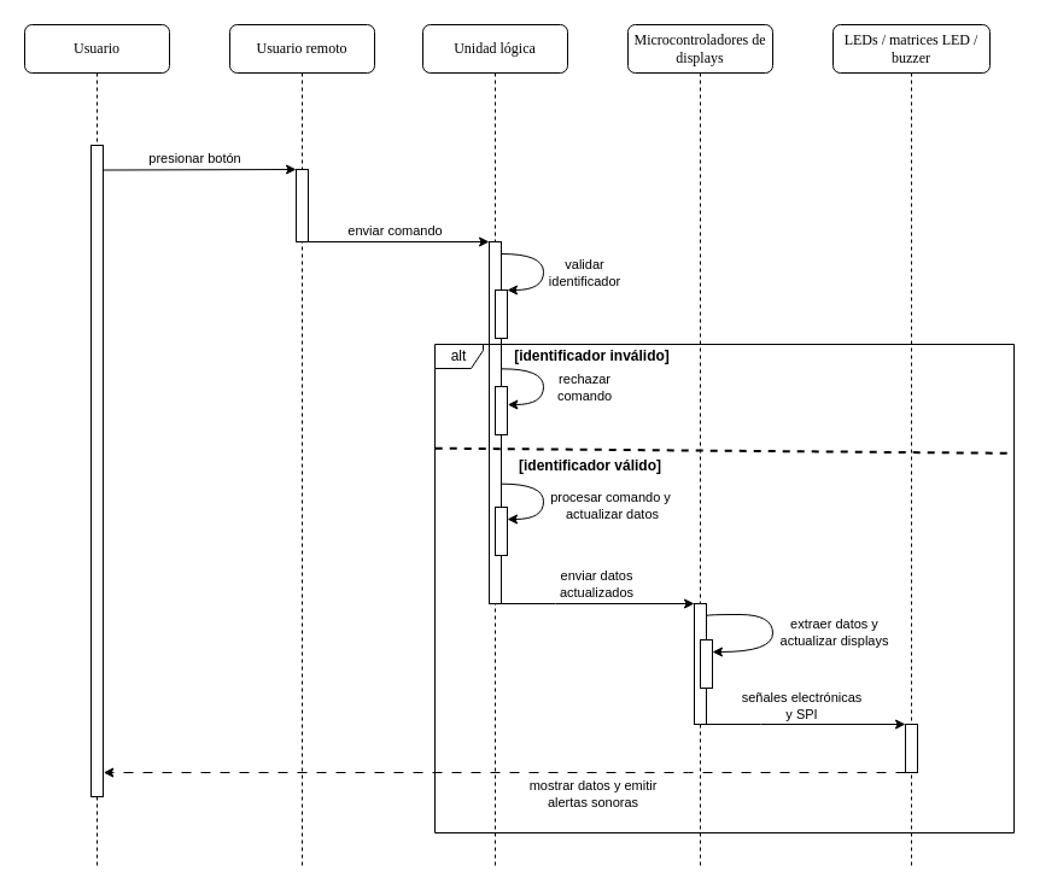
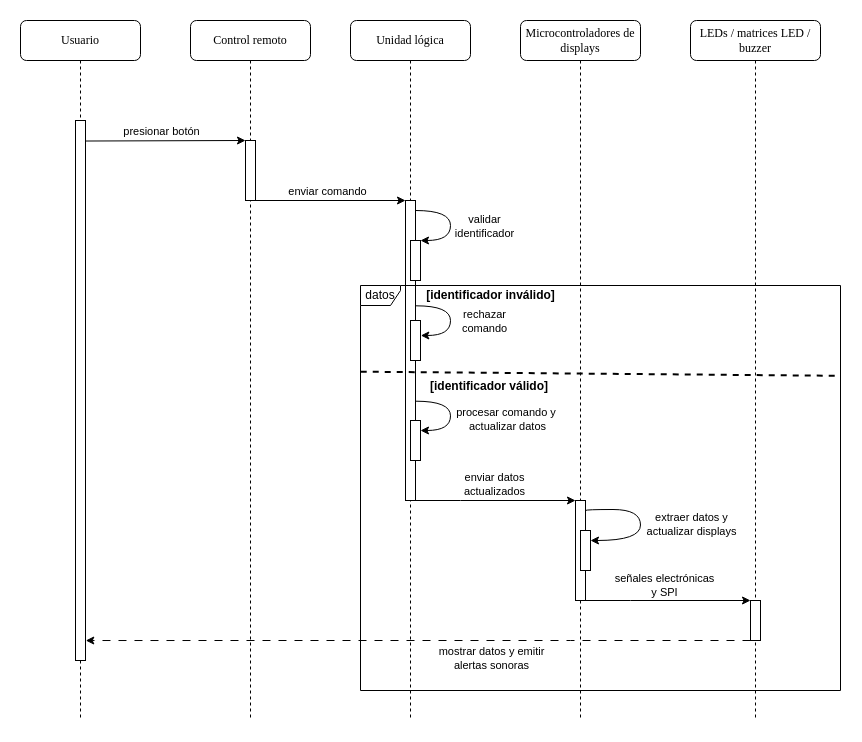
- <mxCell id="2" value="Usuario remoto" style="shape=umlLifeline;perimeter=lifelinePerimeter;whiteSpace=wrap;html=1;container=1;collapsible=0;recursiveResize=0;outlineConnect=0;rounded=1;shadow=0;comic=0;labelBackgroundColor=none;strokeWidth=1;fontFamily=Verdana;fontSize=12;align=center;" parent="1" vertex="1"><mxGeometry x="190" y="20" width="120" height="700" as="geometry" /></mxCell>
+ <mxCell id="2" value="Control remoto" style="shape=umlLifeline;perimeter=lifelinePerimeter;whiteSpace=wrap;html=1;container=1;collapsible=0;recursiveResize=0;outlineConnect=0;rounded=1;shadow=0;comic=0;labelBackgroundColor=none;strokeWidth=1;fontFamily=Verdana;fontSize=12;align=center;" parent="1" vertex="1"><mxGeometry x="190" y="20" width="120" height="700" as="geometry" /></mxCell>
- <mxCell id="26" value="alt" style="shape=umlFrame;whiteSpace=wrap;html=1;pointerEvents=0;width=40;height=20;" vertex="1" parent="1"><mxGeometry x="360" y="285" width="480" height="405" as="geometry" /></mxCell>
+ <mxCell id="26" value="datos" style="shape=umlFrame;whiteSpace=wrap;html=1;pointerEvents=0;width=40;height=20;" vertex="1" parent="1"><mxGeometry x="360" y="285" width="480" height="405" as="geometry" /></mxCell>
